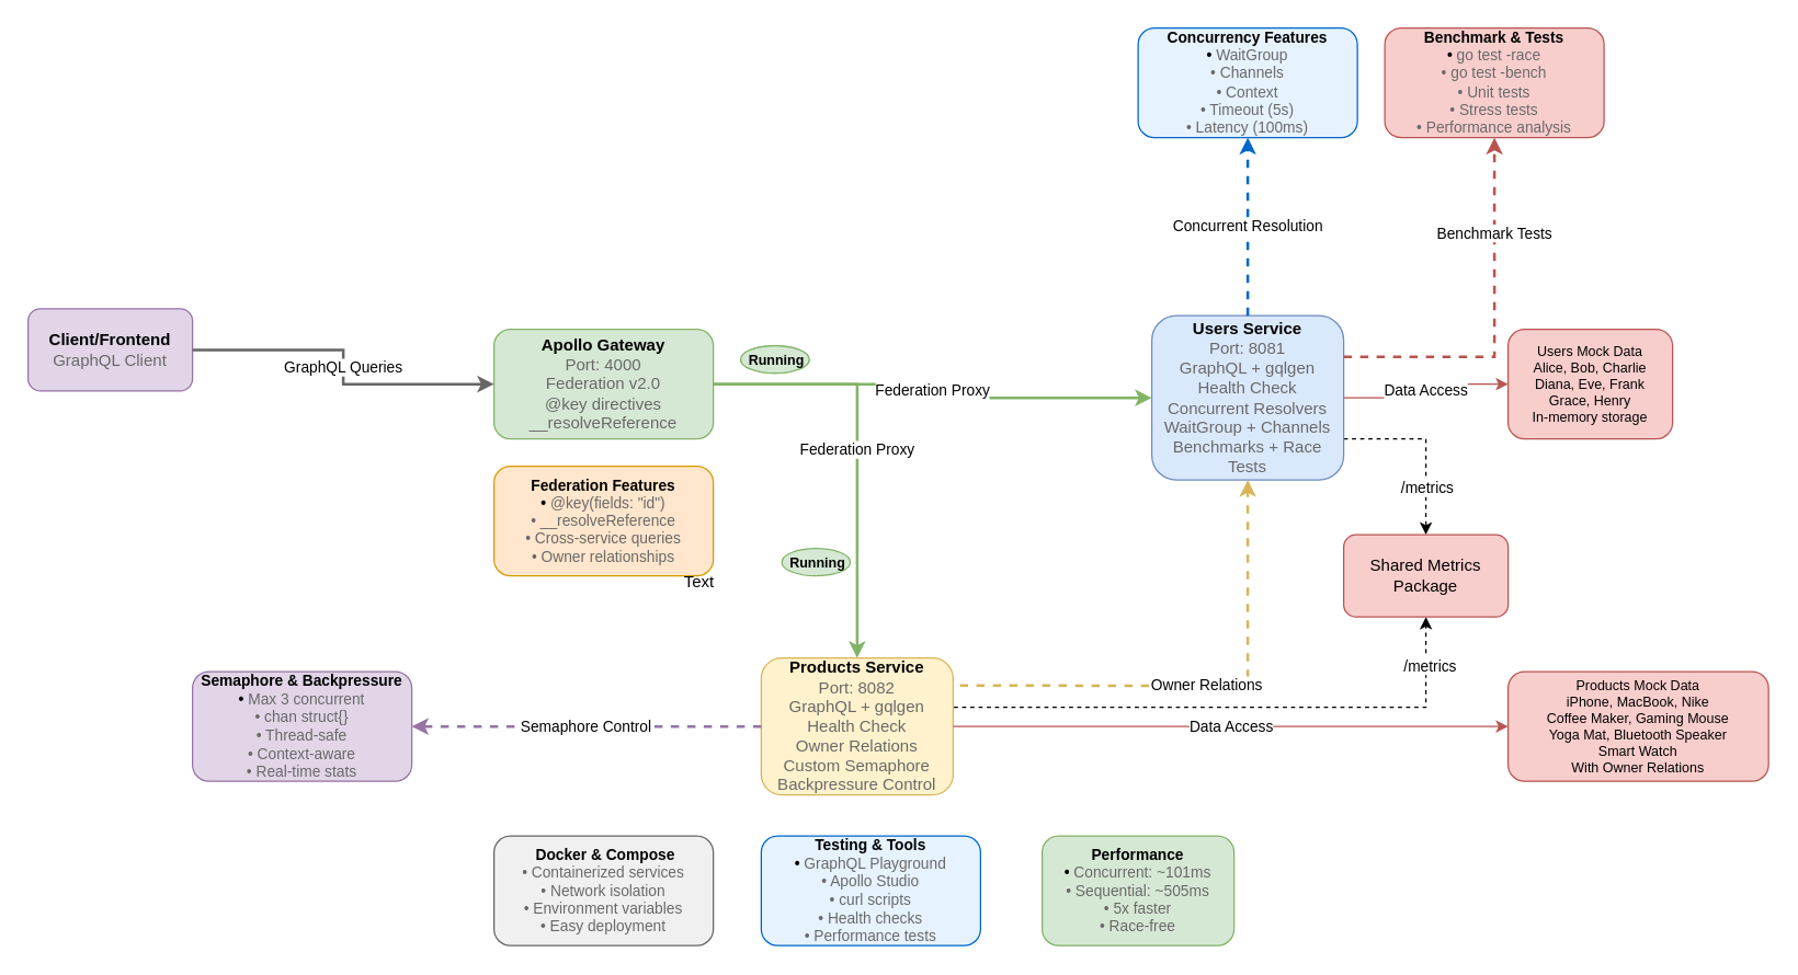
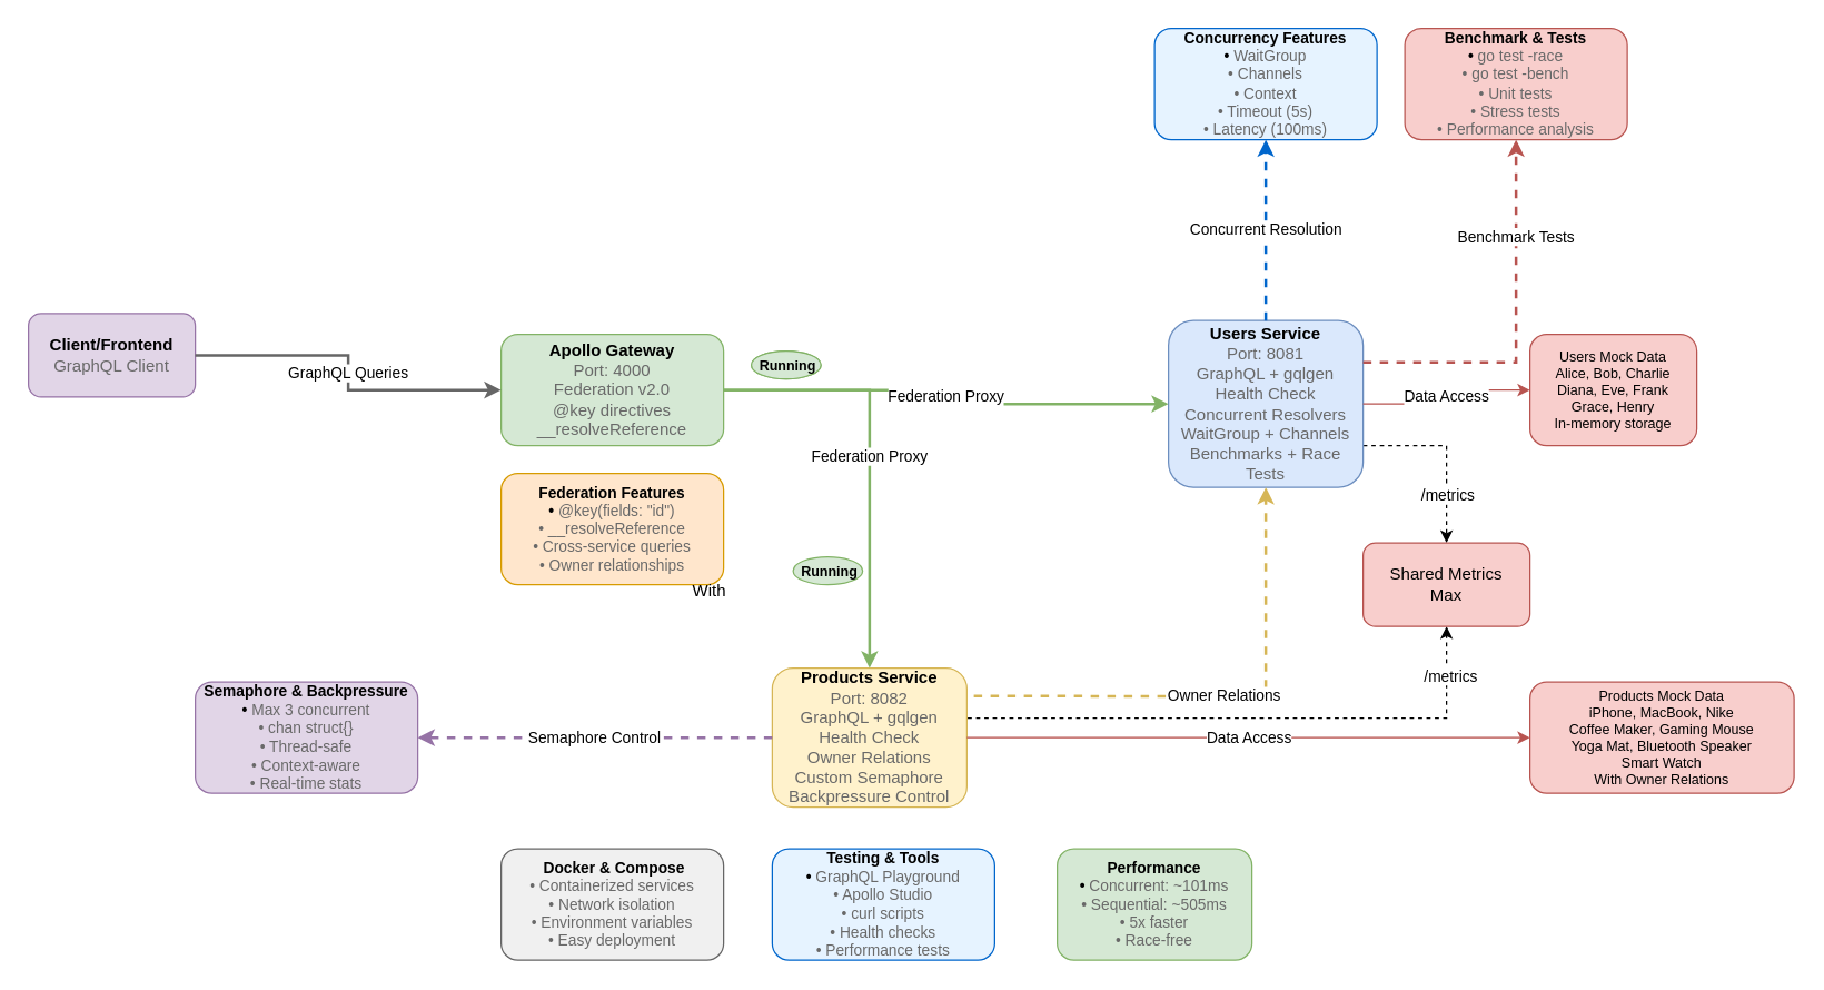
- <mxCell id="31" value="&lt;span style=&quot;color: rgb(0, 0, 0);&quot;&gt;Shared Metrics&lt;/span&gt;&lt;br&gt;&lt;span style=&quot;color: rgb(0, 0, 0);&quot;&gt;Package&lt;/span&gt;" style="rounded=1;whiteSpace=wrap;html=1;fillColor=#f8cecc;strokeColor=#b85450;" vertex="1" parent="1"><mxGeometry x="980" y="390" width="120" height="60" as="geometry" /></mxCell>
+ <mxCell id="31" value="&lt;span style=&quot;color: rgb(0, 0, 0);&quot;&gt;Shared Metrics&lt;/span&gt;&lt;br&gt;&lt;span style=&quot;color: rgb(0, 0, 0);&quot;&gt;Max&lt;/span&gt;" style="rounded=1;whiteSpace=wrap;html=1;fillColor=#f8cecc;strokeColor=#b85450;" vertex="1" parent="1"><mxGeometry x="980" y="390" width="120" height="60" as="geometry" /></mxCell>
- <mxCell id="32" value="Text" style="text;html=1;align=center;verticalAlign=middle;whiteSpace=wrap;rounded=0;" vertex="1" parent="1"><mxGeometry x="480" y="410" width="60" height="30" as="geometry" /></mxCell>
+ <mxCell id="32" value="With" style="text;html=1;align=center;verticalAlign=middle;whiteSpace=wrap;rounded=0;" vertex="1" parent="1"><mxGeometry x="480" y="410" width="60" height="30" as="geometry" /></mxCell>
